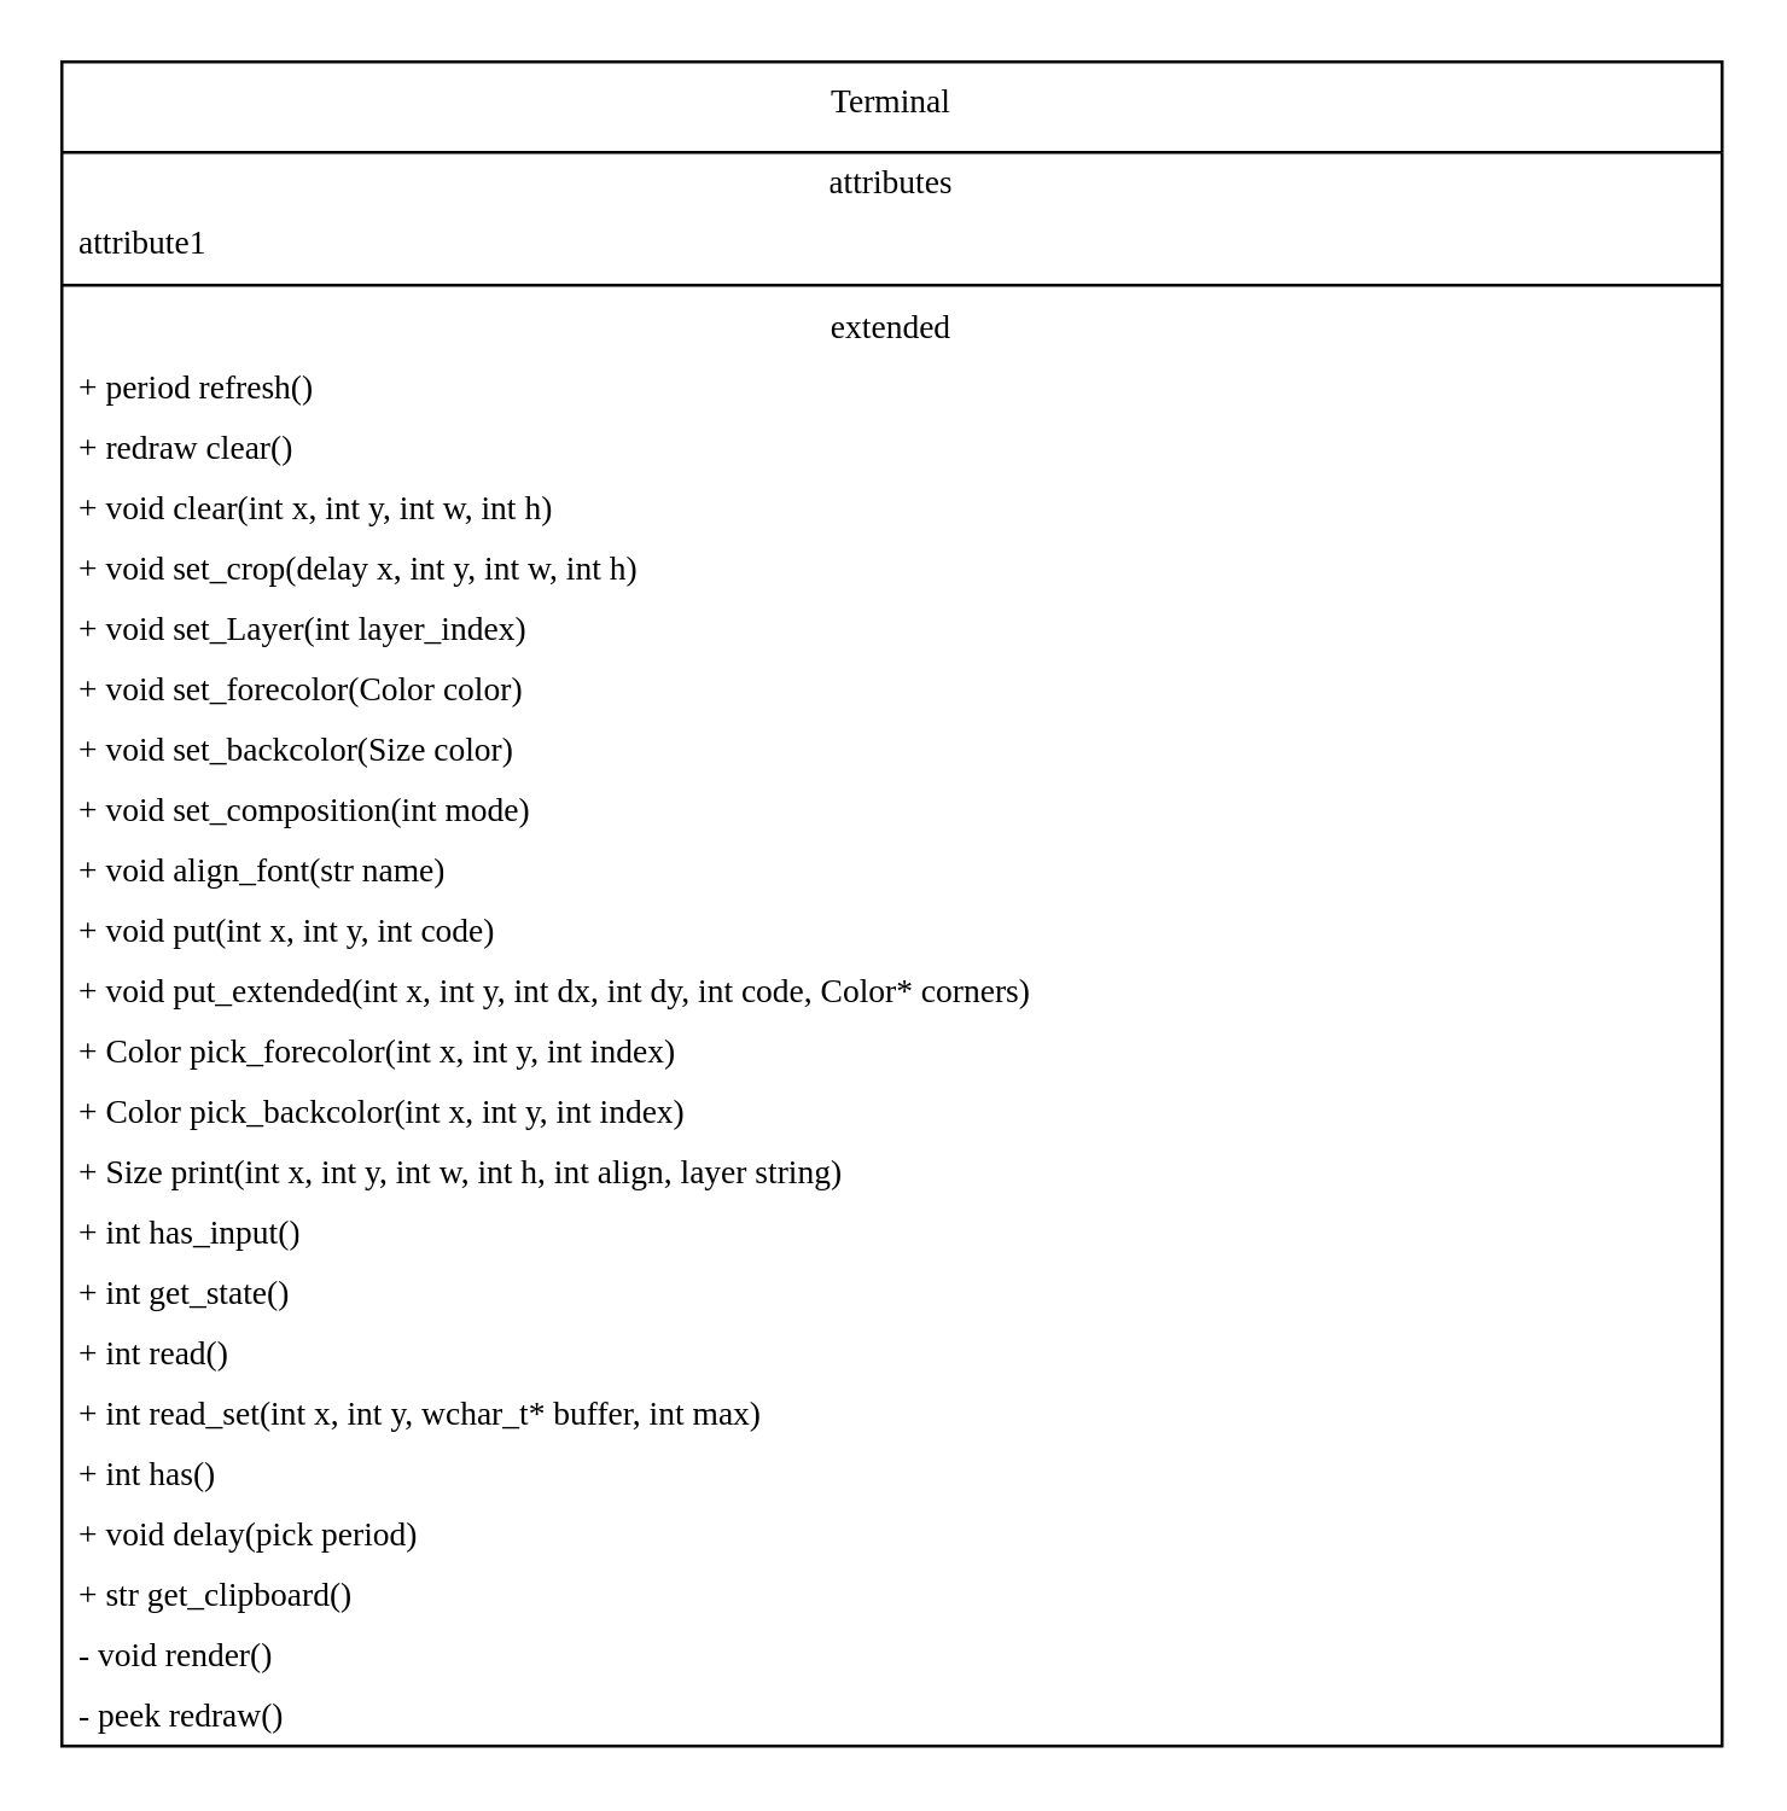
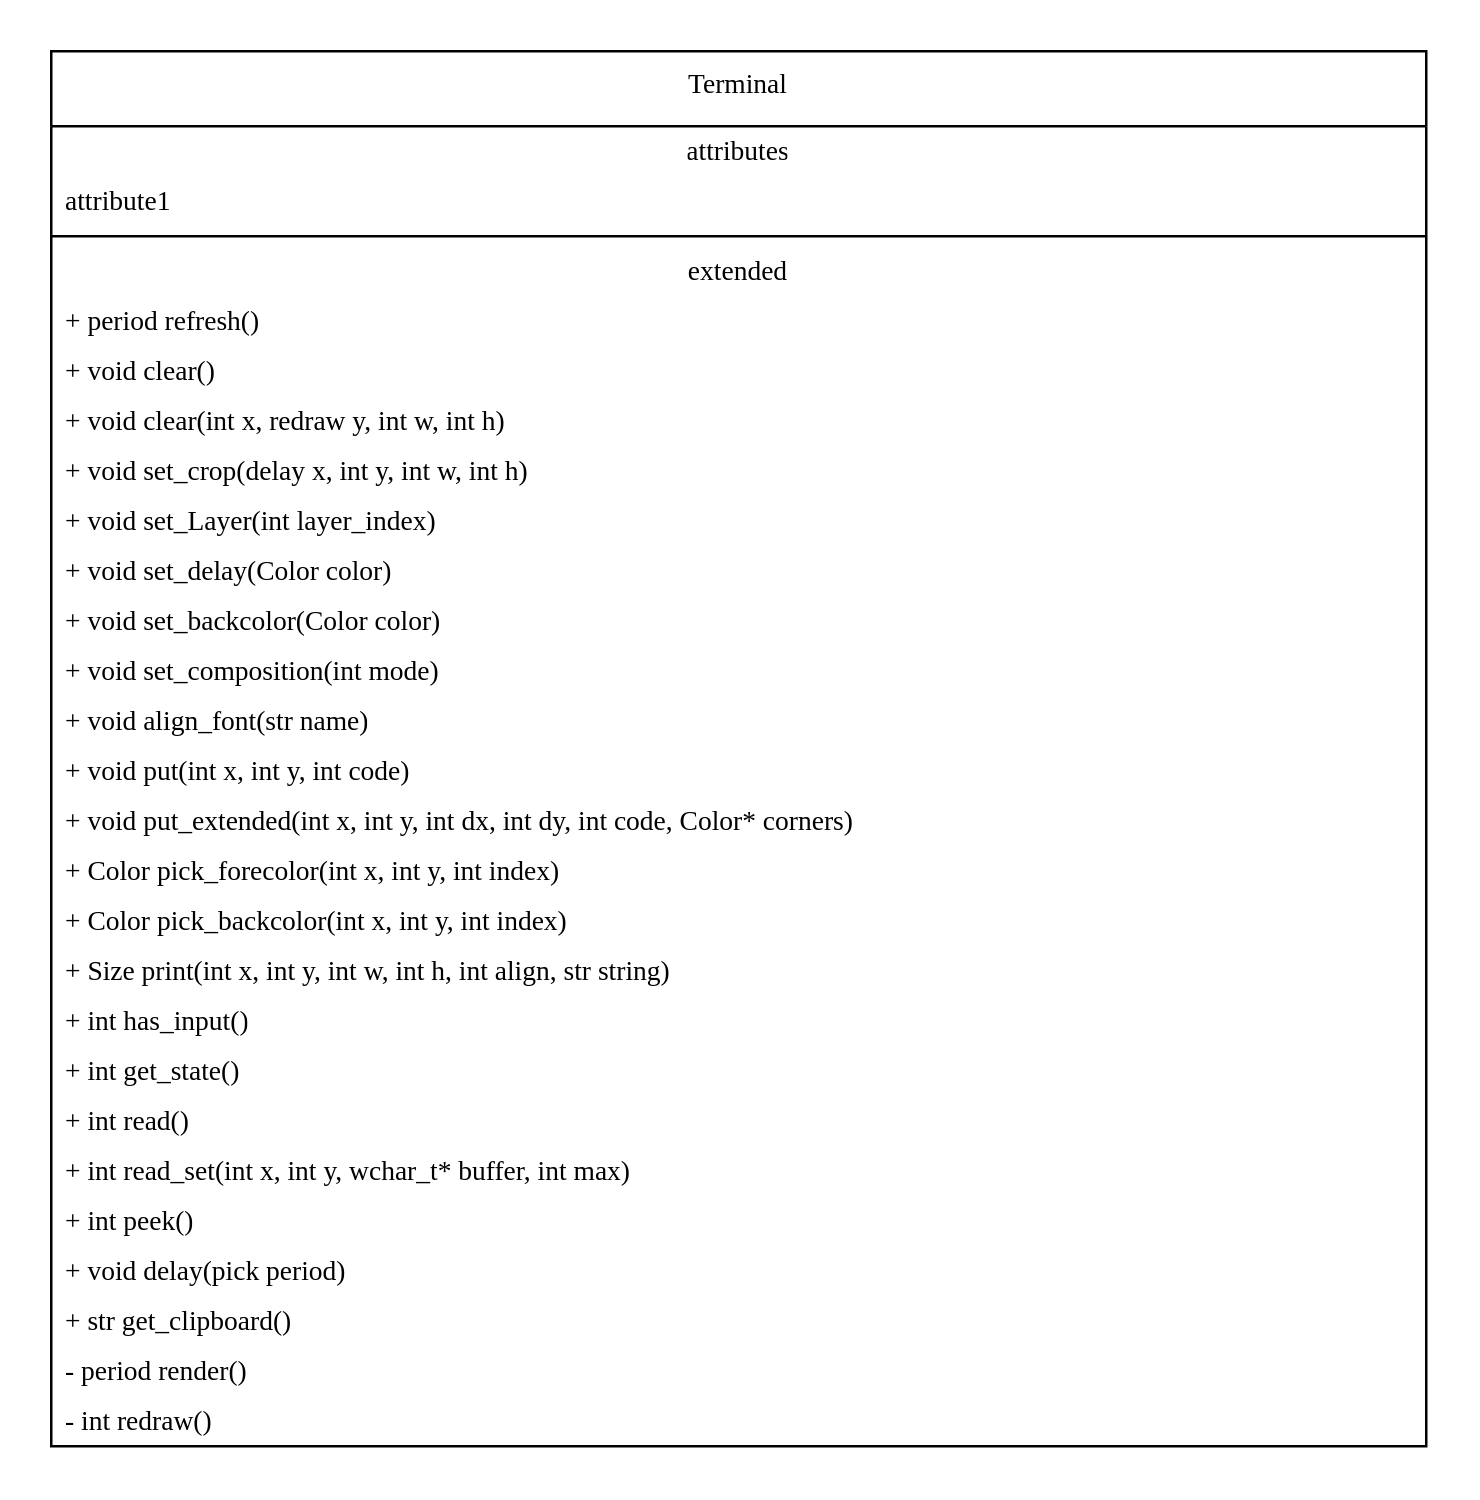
- <mxCell id="8" value="+ redraw&amp;nbsp;clear()" style="text;html=1;strokeColor=none;fillColor=none;align=left;verticalAlign=middle;spacingLeft=4;spacingRight=4;overflow=hidden;rotatable=0;points=[[0,0.5],[1,0.5]];portConstraint=eastwest;whiteSpace=wrap;fontFamily=Fira Code;fontSize=11;" parent="2" vertex="1"><mxGeometry y="118" width="550" height="20" as="geometry" /></mxCell>
+ <mxCell id="8" value="+ void&amp;nbsp;clear()" style="text;html=1;strokeColor=none;fillColor=none;align=left;verticalAlign=middle;spacingLeft=4;spacingRight=4;overflow=hidden;rotatable=0;points=[[0,0.5],[1,0.5]];portConstraint=eastwest;whiteSpace=wrap;fontFamily=Fira Code;fontSize=11;" parent="2" vertex="1"><mxGeometry y="118" width="550" height="20" as="geometry" /></mxCell>
- <mxCell id="9" value="+ void&amp;nbsp;clear(int x, int y, int w, int h)" style="text;html=1;strokeColor=none;fillColor=none;align=left;verticalAlign=middle;spacingLeft=4;spacingRight=4;overflow=hidden;rotatable=0;points=[[0,0.5],[1,0.5]];portConstraint=eastwest;whiteSpace=wrap;fontFamily=Fira Code;fontSize=11;" parent="2" vertex="1"><mxGeometry y="138" width="550" height="20" as="geometry" /></mxCell>
+ <mxCell id="9" value="+ void&amp;nbsp;clear(int x, redraw y, int w, int h)" style="text;html=1;strokeColor=none;fillColor=none;align=left;verticalAlign=middle;spacingLeft=4;spacingRight=4;overflow=hidden;rotatable=0;points=[[0,0.5],[1,0.5]];portConstraint=eastwest;whiteSpace=wrap;fontFamily=Fira Code;fontSize=11;" parent="2" vertex="1"><mxGeometry y="138" width="550" height="20" as="geometry" /></mxCell>
- <mxCell id="12" value="+ void&amp;nbsp;set_forecolor(Color color)" style="text;html=1;strokeColor=none;fillColor=none;align=left;verticalAlign=middle;spacingLeft=4;spacingRight=4;overflow=hidden;rotatable=0;points=[[0,0.5],[1,0.5]];portConstraint=eastwest;whiteSpace=wrap;fontFamily=Fira Code;fontSize=11;" parent="2" vertex="1"><mxGeometry y="198" width="550" height="20" as="geometry" /></mxCell>
+ <mxCell id="12" value="+ void&amp;nbsp;set_delay(Color color)" style="text;html=1;strokeColor=none;fillColor=none;align=left;verticalAlign=middle;spacingLeft=4;spacingRight=4;overflow=hidden;rotatable=0;points=[[0,0.5],[1,0.5]];portConstraint=eastwest;whiteSpace=wrap;fontFamily=Fira Code;fontSize=11;" parent="2" vertex="1"><mxGeometry y="198" width="550" height="20" as="geometry" /></mxCell>
- <mxCell id="13" value="+ void&amp;nbsp;set_backcolor(Size color)" style="text;html=1;strokeColor=none;fillColor=none;align=left;verticalAlign=middle;spacingLeft=4;spacingRight=4;overflow=hidden;rotatable=0;points=[[0,0.5],[1,0.5]];portConstraint=eastwest;whiteSpace=wrap;fontFamily=Fira Code;fontSize=11;" parent="2" vertex="1"><mxGeometry y="218" width="550" height="20" as="geometry" /></mxCell>
+ <mxCell id="13" value="+ void&amp;nbsp;set_backcolor(Color color)" style="text;html=1;strokeColor=none;fillColor=none;align=left;verticalAlign=middle;spacingLeft=4;spacingRight=4;overflow=hidden;rotatable=0;points=[[0,0.5],[1,0.5]];portConstraint=eastwest;whiteSpace=wrap;fontFamily=Fira Code;fontSize=11;" parent="2" vertex="1"><mxGeometry y="218" width="550" height="20" as="geometry" /></mxCell>
- <mxCell id="20" value="+ Size print(int x, int y, int w, int h, int align, layer string)" style="text;html=1;strokeColor=none;fillColor=none;align=left;verticalAlign=middle;spacingLeft=4;spacingRight=4;overflow=hidden;rotatable=0;points=[[0,0.5],[1,0.5]];portConstraint=eastwest;whiteSpace=wrap;fontFamily=Fira Code;fontSize=11;" parent="2" vertex="1"><mxGeometry y="358" width="550" height="20" as="geometry" /></mxCell>
+ <mxCell id="20" value="+ Size print(int x, int y, int w, int h, int align, str string)" style="text;html=1;strokeColor=none;fillColor=none;align=left;verticalAlign=middle;spacingLeft=4;spacingRight=4;overflow=hidden;rotatable=0;points=[[0,0.5],[1,0.5]];portConstraint=eastwest;whiteSpace=wrap;fontFamily=Fira Code;fontSize=11;" parent="2" vertex="1"><mxGeometry y="358" width="550" height="20" as="geometry" /></mxCell>
- <mxCell id="25" value="+ int has()" style="text;html=1;strokeColor=none;fillColor=none;align=left;verticalAlign=middle;spacingLeft=4;spacingRight=4;overflow=hidden;rotatable=0;points=[[0,0.5],[1,0.5]];portConstraint=eastwest;whiteSpace=wrap;fontFamily=Fira Code;fontSize=11;" parent="2" vertex="1"><mxGeometry y="458" width="550" height="20" as="geometry" /></mxCell>
+ <mxCell id="25" value="+ int peek()" style="text;html=1;strokeColor=none;fillColor=none;align=left;verticalAlign=middle;spacingLeft=4;spacingRight=4;overflow=hidden;rotatable=0;points=[[0,0.5],[1,0.5]];portConstraint=eastwest;whiteSpace=wrap;fontFamily=Fira Code;fontSize=11;" parent="2" vertex="1"><mxGeometry y="458" width="550" height="20" as="geometry" /></mxCell>
- <mxCell id="28" value="- void render()" style="text;html=1;strokeColor=none;fillColor=none;align=left;verticalAlign=middle;spacingLeft=4;spacingRight=4;overflow=hidden;rotatable=0;points=[[0,0.5],[1,0.5]];portConstraint=eastwest;whiteSpace=wrap;fontFamily=Fira Code;fontSize=11;" parent="2" vertex="1"><mxGeometry y="518" width="550" height="20" as="geometry" /></mxCell>
+ <mxCell id="28" value="- period render()" style="text;html=1;strokeColor=none;fillColor=none;align=left;verticalAlign=middle;spacingLeft=4;spacingRight=4;overflow=hidden;rotatable=0;points=[[0,0.5],[1,0.5]];portConstraint=eastwest;whiteSpace=wrap;fontFamily=Fira Code;fontSize=11;" parent="2" vertex="1"><mxGeometry y="518" width="550" height="20" as="geometry" /></mxCell>
- <mxCell id="29" value="- peek redraw()" style="text;html=1;strokeColor=none;fillColor=none;align=left;verticalAlign=middle;spacingLeft=4;spacingRight=4;overflow=hidden;rotatable=0;points=[[0,0.5],[1,0.5]];portConstraint=eastwest;whiteSpace=wrap;fontFamily=Fira Code;fontSize=11;" parent="2" vertex="1"><mxGeometry y="538" width="550" height="20" as="geometry" /></mxCell>
+ <mxCell id="29" value="- int redraw()" style="text;html=1;strokeColor=none;fillColor=none;align=left;verticalAlign=middle;spacingLeft=4;spacingRight=4;overflow=hidden;rotatable=0;points=[[0,0.5],[1,0.5]];portConstraint=eastwest;whiteSpace=wrap;fontFamily=Fira Code;fontSize=11;" parent="2" vertex="1"><mxGeometry y="538" width="550" height="20" as="geometry" /></mxCell>
